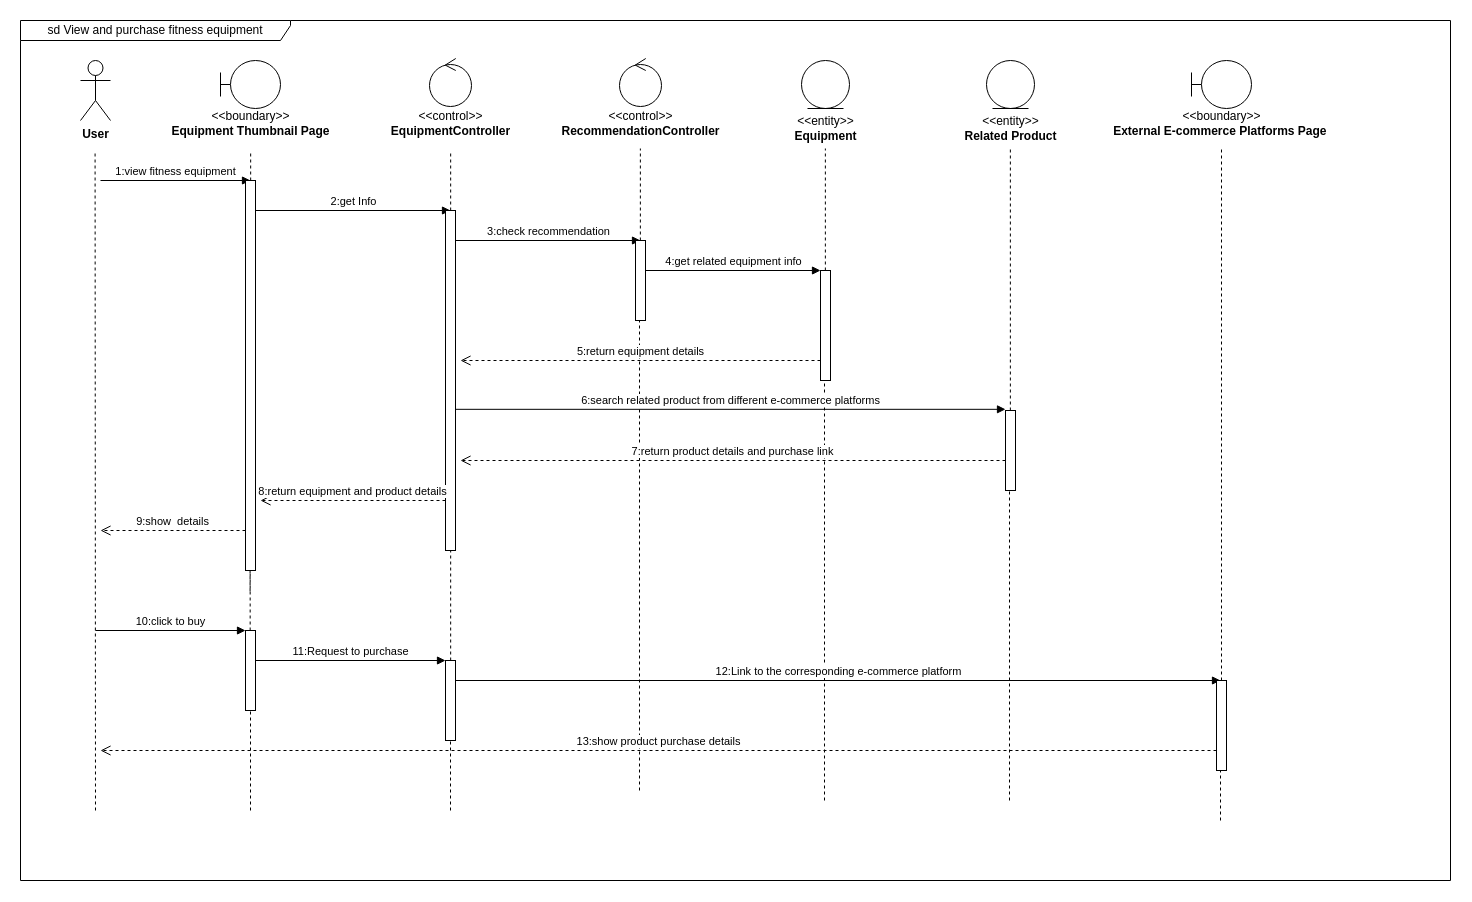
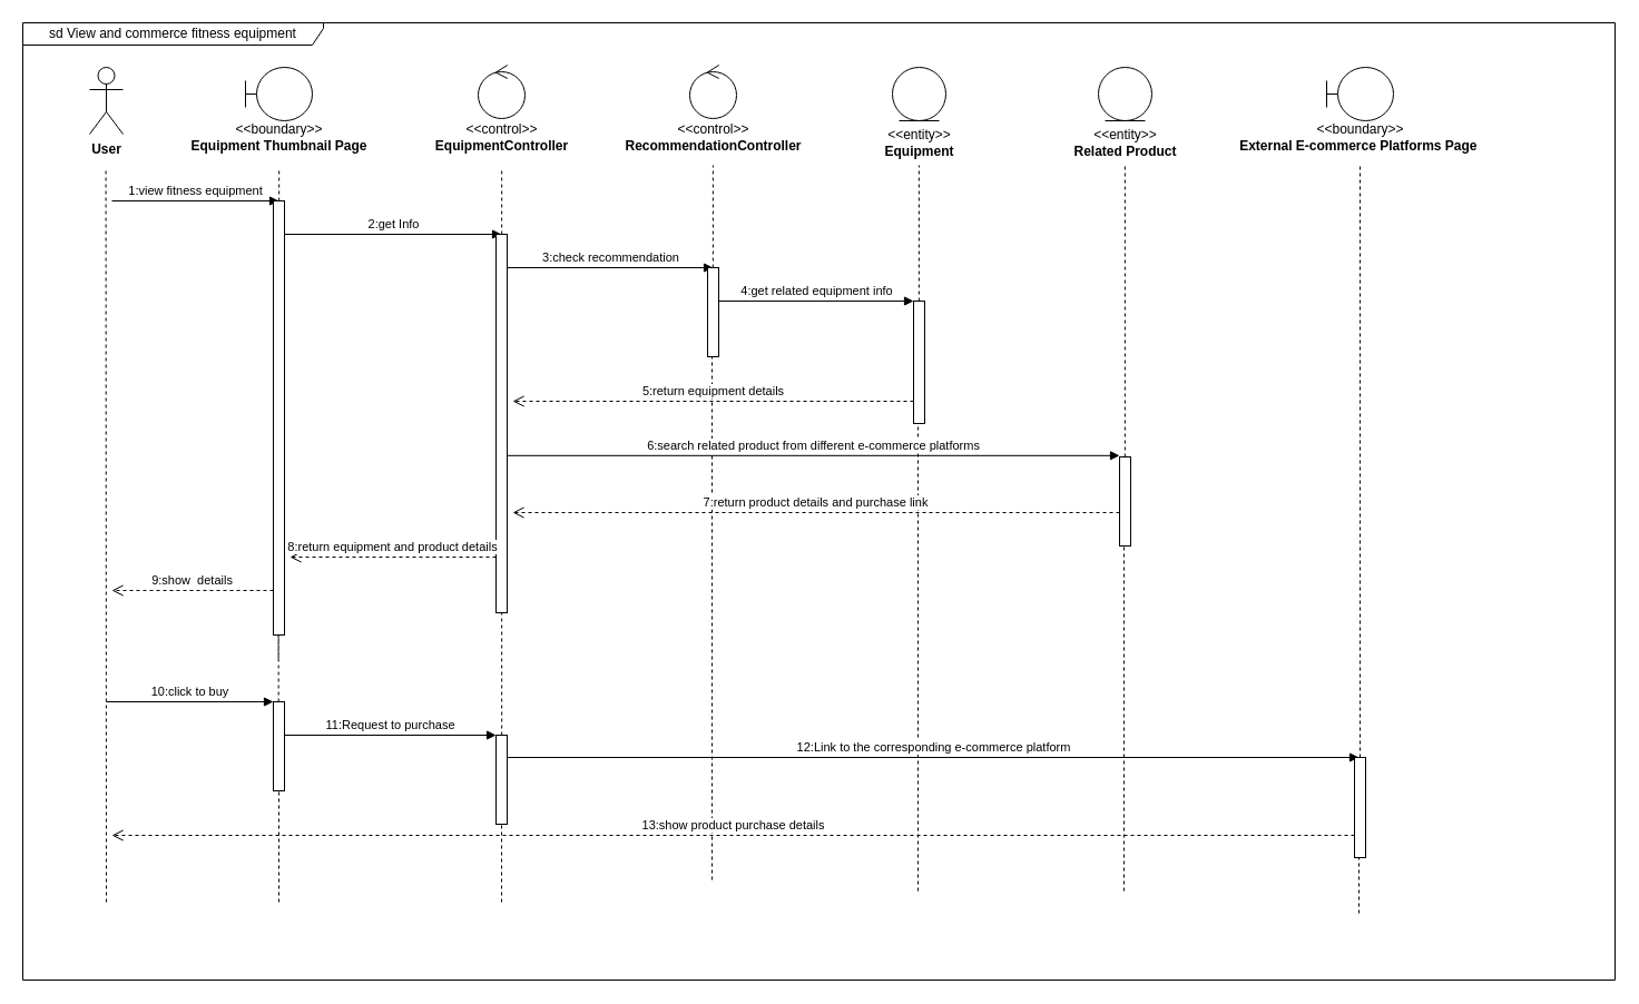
- <mxCell id="51" value="sd&amp;nbsp;View and purchase fitness equipment" style="shape=umlFrame;whiteSpace=wrap;html=1;pointerEvents=0;width=270;height=20;" vertex="1" parent="1"><mxGeometry x="20" y="20" width="1430" height="860" as="geometry" /></mxCell>
+ <mxCell id="51" value="sd&amp;nbsp;View and commerce fitness equipment" style="shape=umlFrame;whiteSpace=wrap;html=1;pointerEvents=0;width=270;height=20;" vertex="1" parent="1"><mxGeometry x="20" y="20" width="1430" height="860" as="geometry" /></mxCell>
